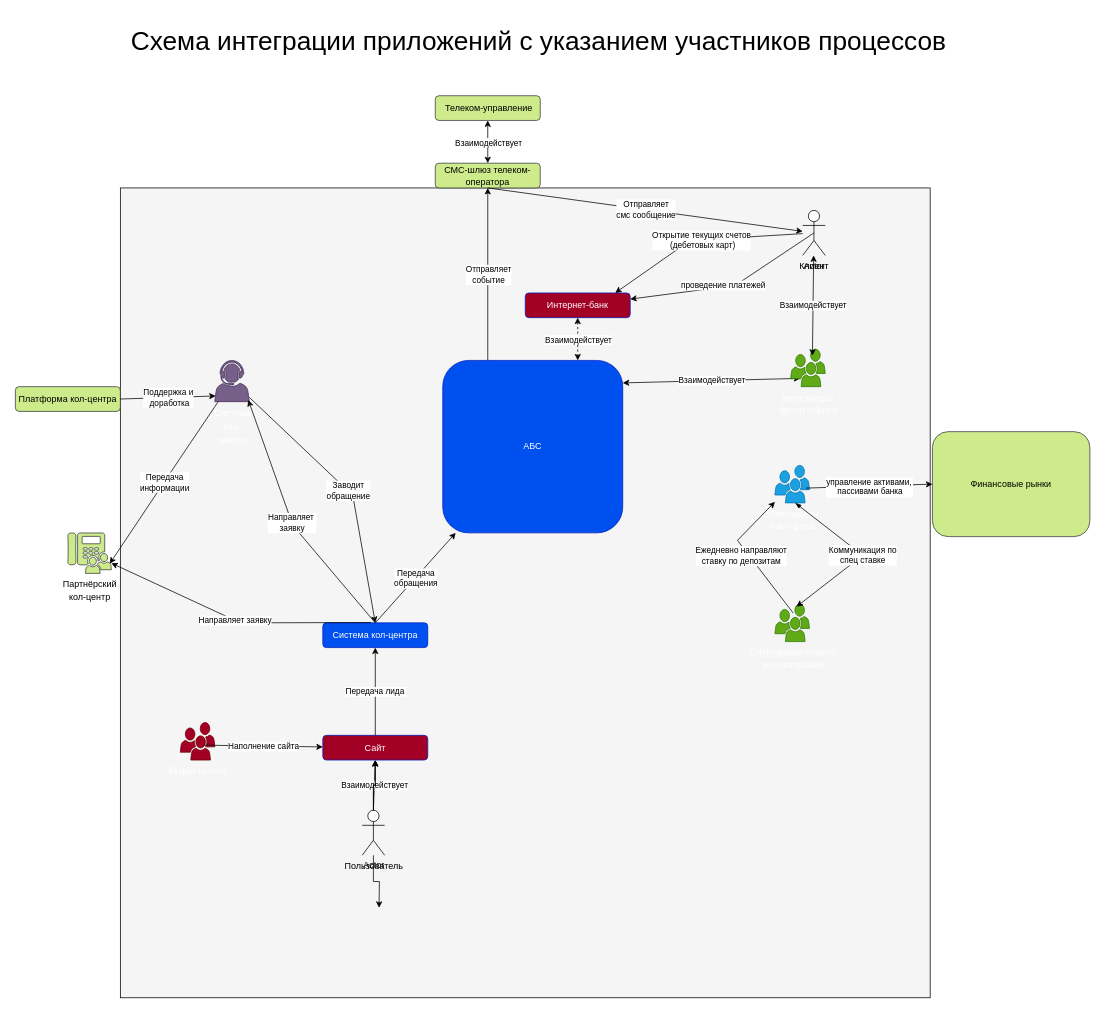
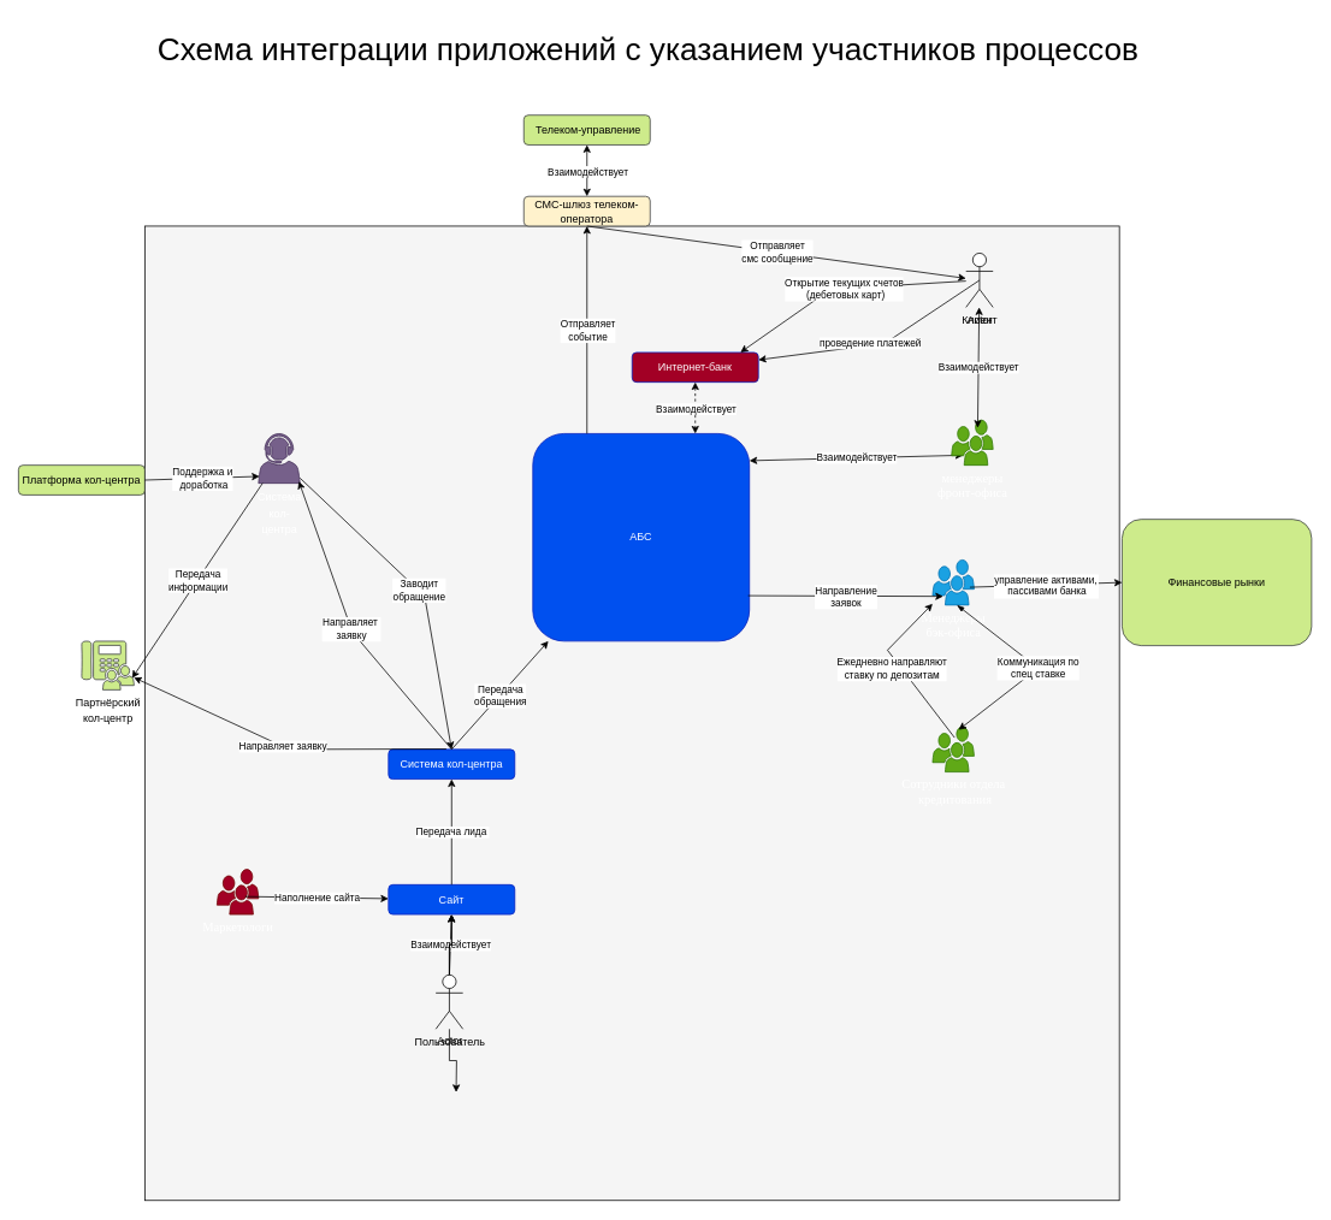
- <mxCell id="7" value="СМС-шлюз телеком-оператора" style="rounded=1;whiteSpace=wrap;html=1;fillColor=#cdeb8b;strokeColor=#36393d;" vertex="1" parent="1"><mxGeometry x="580" y="217" width="140" height="33" as="geometry" /></mxCell>
+ <mxCell id="7" value="СМС-шлюз телеком-оператора" style="rounded=1;whiteSpace=wrap;html=1;fillColor=#fff2cc;strokeColor=#36393d;" vertex="1" parent="1"><mxGeometry x="580" y="217" width="140" height="33" as="geometry" /></mxCell>
+ <mxCell id="38" value="" style="endArrow=classic;html=1;rounded=0;exitX=0.994;exitY=0.781;exitDx=0;exitDy=0;strokeColor=light-dark(#000000,#000000);entryX=0.254;entryY=0.808;entryDx=0;entryDy=0;entryPerimeter=0;exitPerimeter=0;" edge="1" parent="1" source="3" target="34"><mxGeometry relative="1" as="geometry"><mxPoint x="840" y="663" as="sourcePoint" /><mxPoint x="989" y="631" as="targetPoint" /></mxGeometry></mxCell>
+ <mxCell id="39" value="Направление&lt;br&gt;заявок" style="edgeLabel;resizable=0;html=1;;align=center;verticalAlign=middle;" connectable="0" vertex="1" parent="38"><mxGeometry relative="1" as="geometry" /></mxCell>
- <mxCell id="5" value="Сайт" style="rounded=1;whiteSpace=wrap;html=1;fillColor=#a20025;fontColor=#ffffff;strokeColor=#001DBC;" vertex="1" parent="1"><mxGeometry x="430" y="980" width="140" height="33" as="geometry" /></mxCell>
+ <mxCell id="5" value="Сайт" style="rounded=1;whiteSpace=wrap;html=1;fillColor=#0050ef;fontColor=#ffffff;strokeColor=#001DBC;" vertex="1" parent="1"><mxGeometry x="430" y="980" width="140" height="33" as="geometry" /></mxCell>
